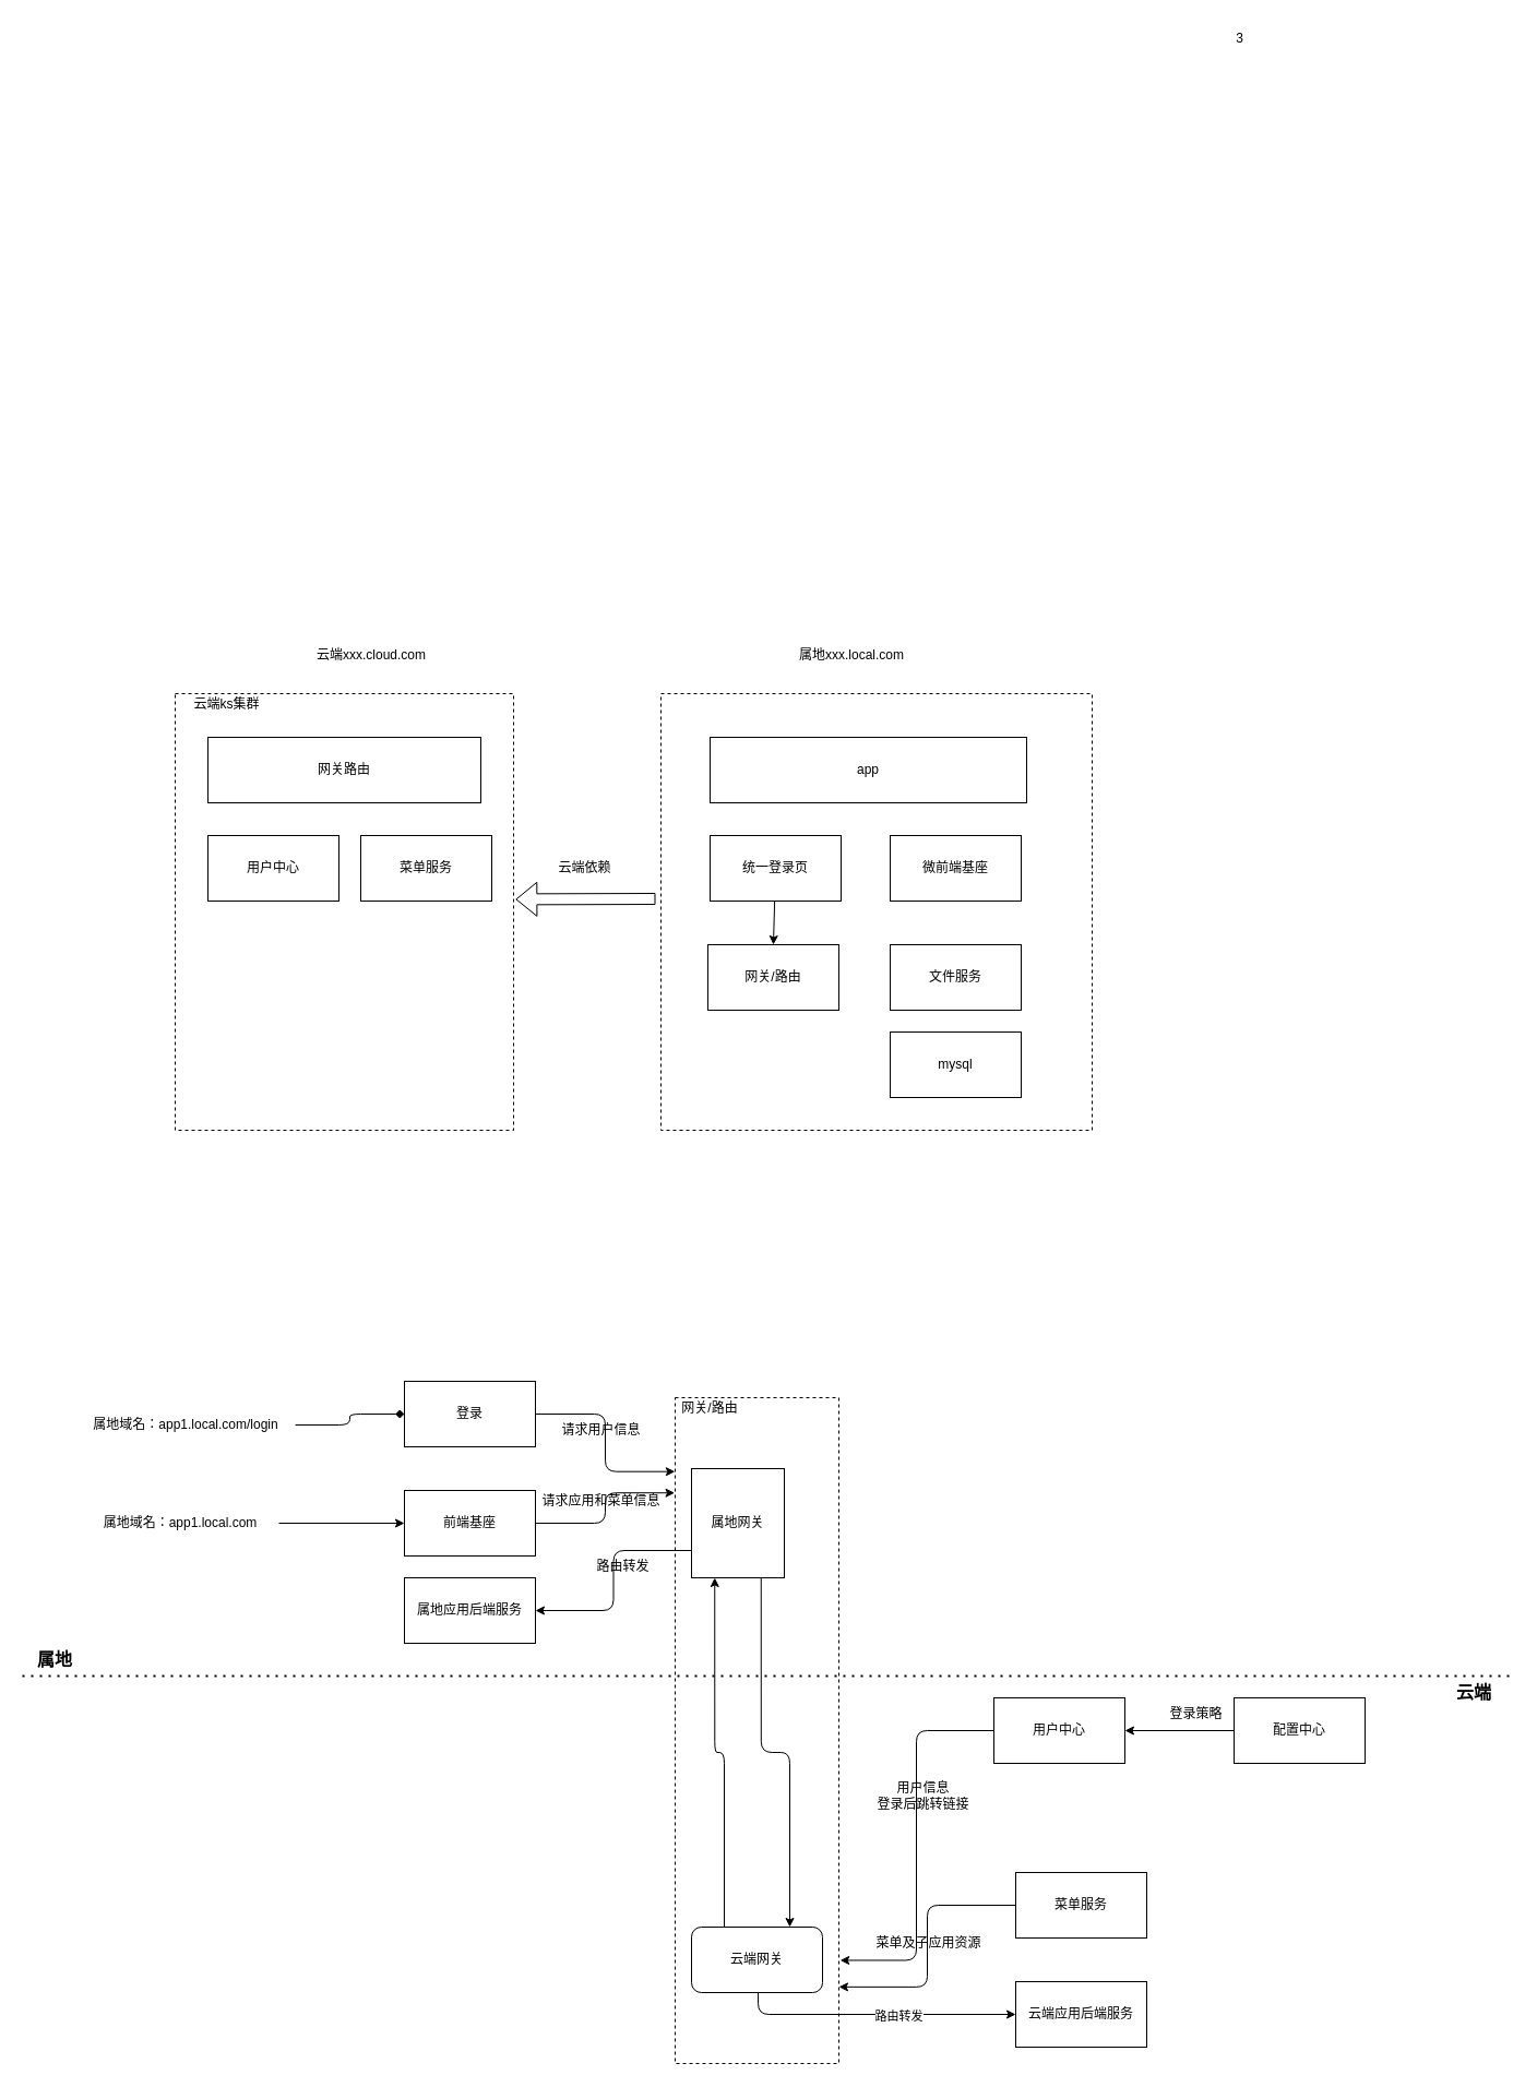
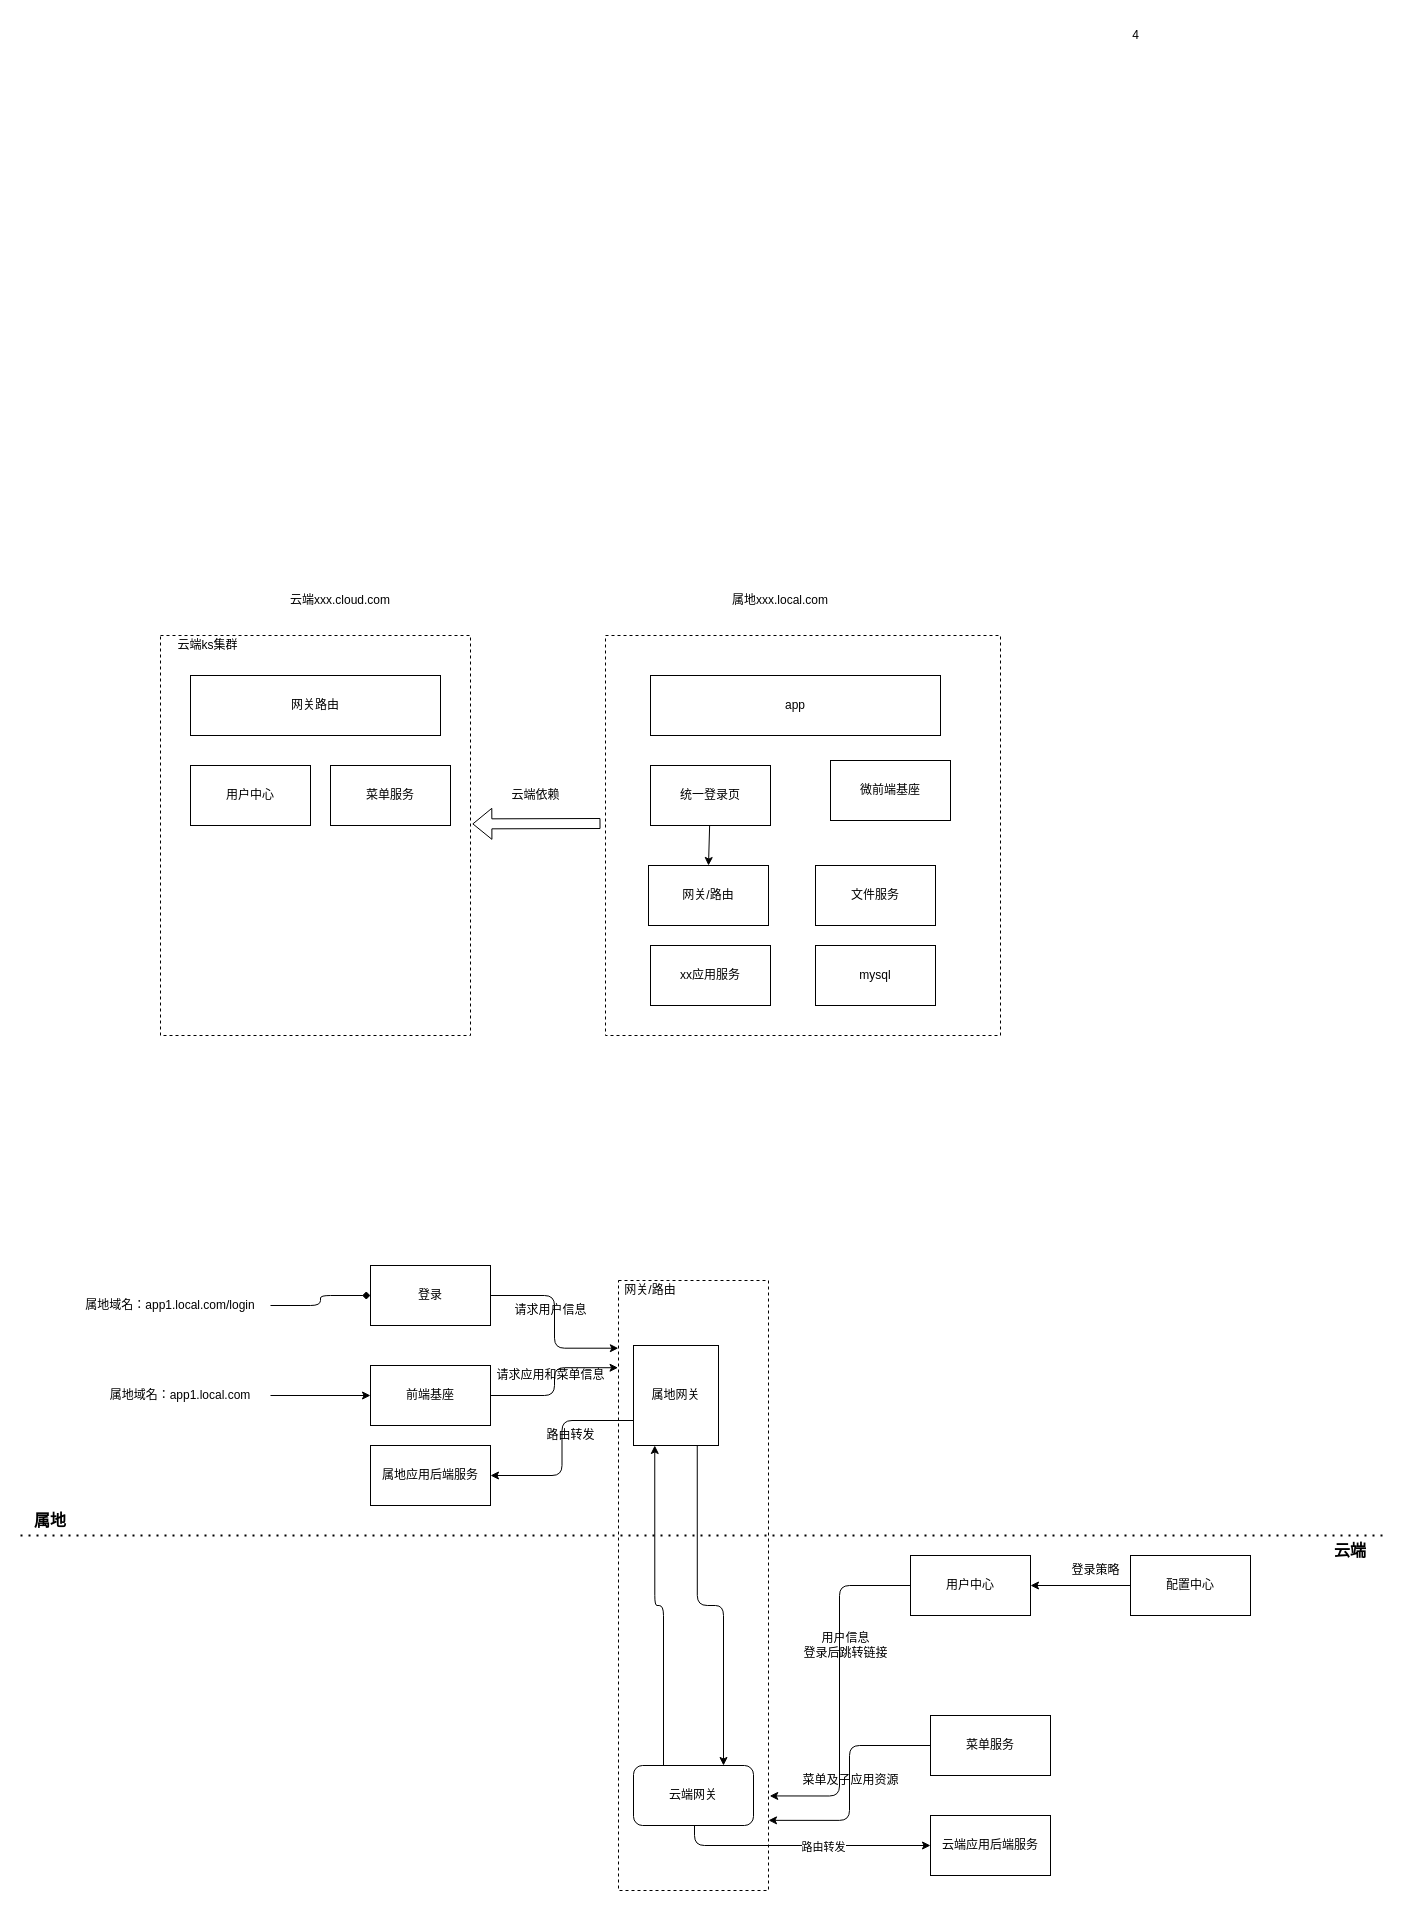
- <mxCell id="3" value="3" style="text;html=1;align=center;verticalAlign=middle;resizable=0;points=[];autosize=1;strokeColor=none;fillColor=none;" parent="1" vertex="1"><mxGeometry x="1120" y="20" width="30" height="30" as="geometry" /></mxCell>
+ <mxCell id="3" value="4" style="text;html=1;align=center;verticalAlign=middle;resizable=0;points=[];autosize=1;strokeColor=none;fillColor=none;" parent="1" vertex="1"><mxGeometry x="1120" y="20" width="30" height="30" as="geometry" /></mxCell>
- <mxCell id="7" value="微前端基座" style="rounded=0;whiteSpace=wrap;html=1;" parent="1" vertex="1"><mxGeometry x="815" y="765" width="120" height="60" as="geometry" /></mxCell>
+ <mxCell id="7" value="微前端基座" style="rounded=0;whiteSpace=wrap;html=1;" parent="1" vertex="1"><mxGeometry x="830" y="760" width="120" height="60" as="geometry" /></mxCell>
+ <mxCell id="9" value="xx应用服务" style="rounded=0;whiteSpace=wrap;html=1;" parent="1" vertex="1"><mxGeometry x="650" y="945" width="120" height="60" as="geometry" /></mxCell>
- <mxCell id="36" value="属地域名：app1.local.com" style="text;html=1;strokeColor=none;fillColor=none;align=center;verticalAlign=middle;whiteSpace=wrap;rounded=0;" parent="1" vertex="1"><mxGeometry x="75" y="1385" width="180" height="20" as="geometry" /></mxCell>
+ <mxCell id="36" value="属地域名：app1.local.com" style="text;html=1;strokeColor=none;fillColor=none;align=center;verticalAlign=middle;whiteSpace=wrap;rounded=0;" parent="1" vertex="1"><mxGeometry x="90" y="1385" width="180" height="20" as="geometry" /></mxCell>
